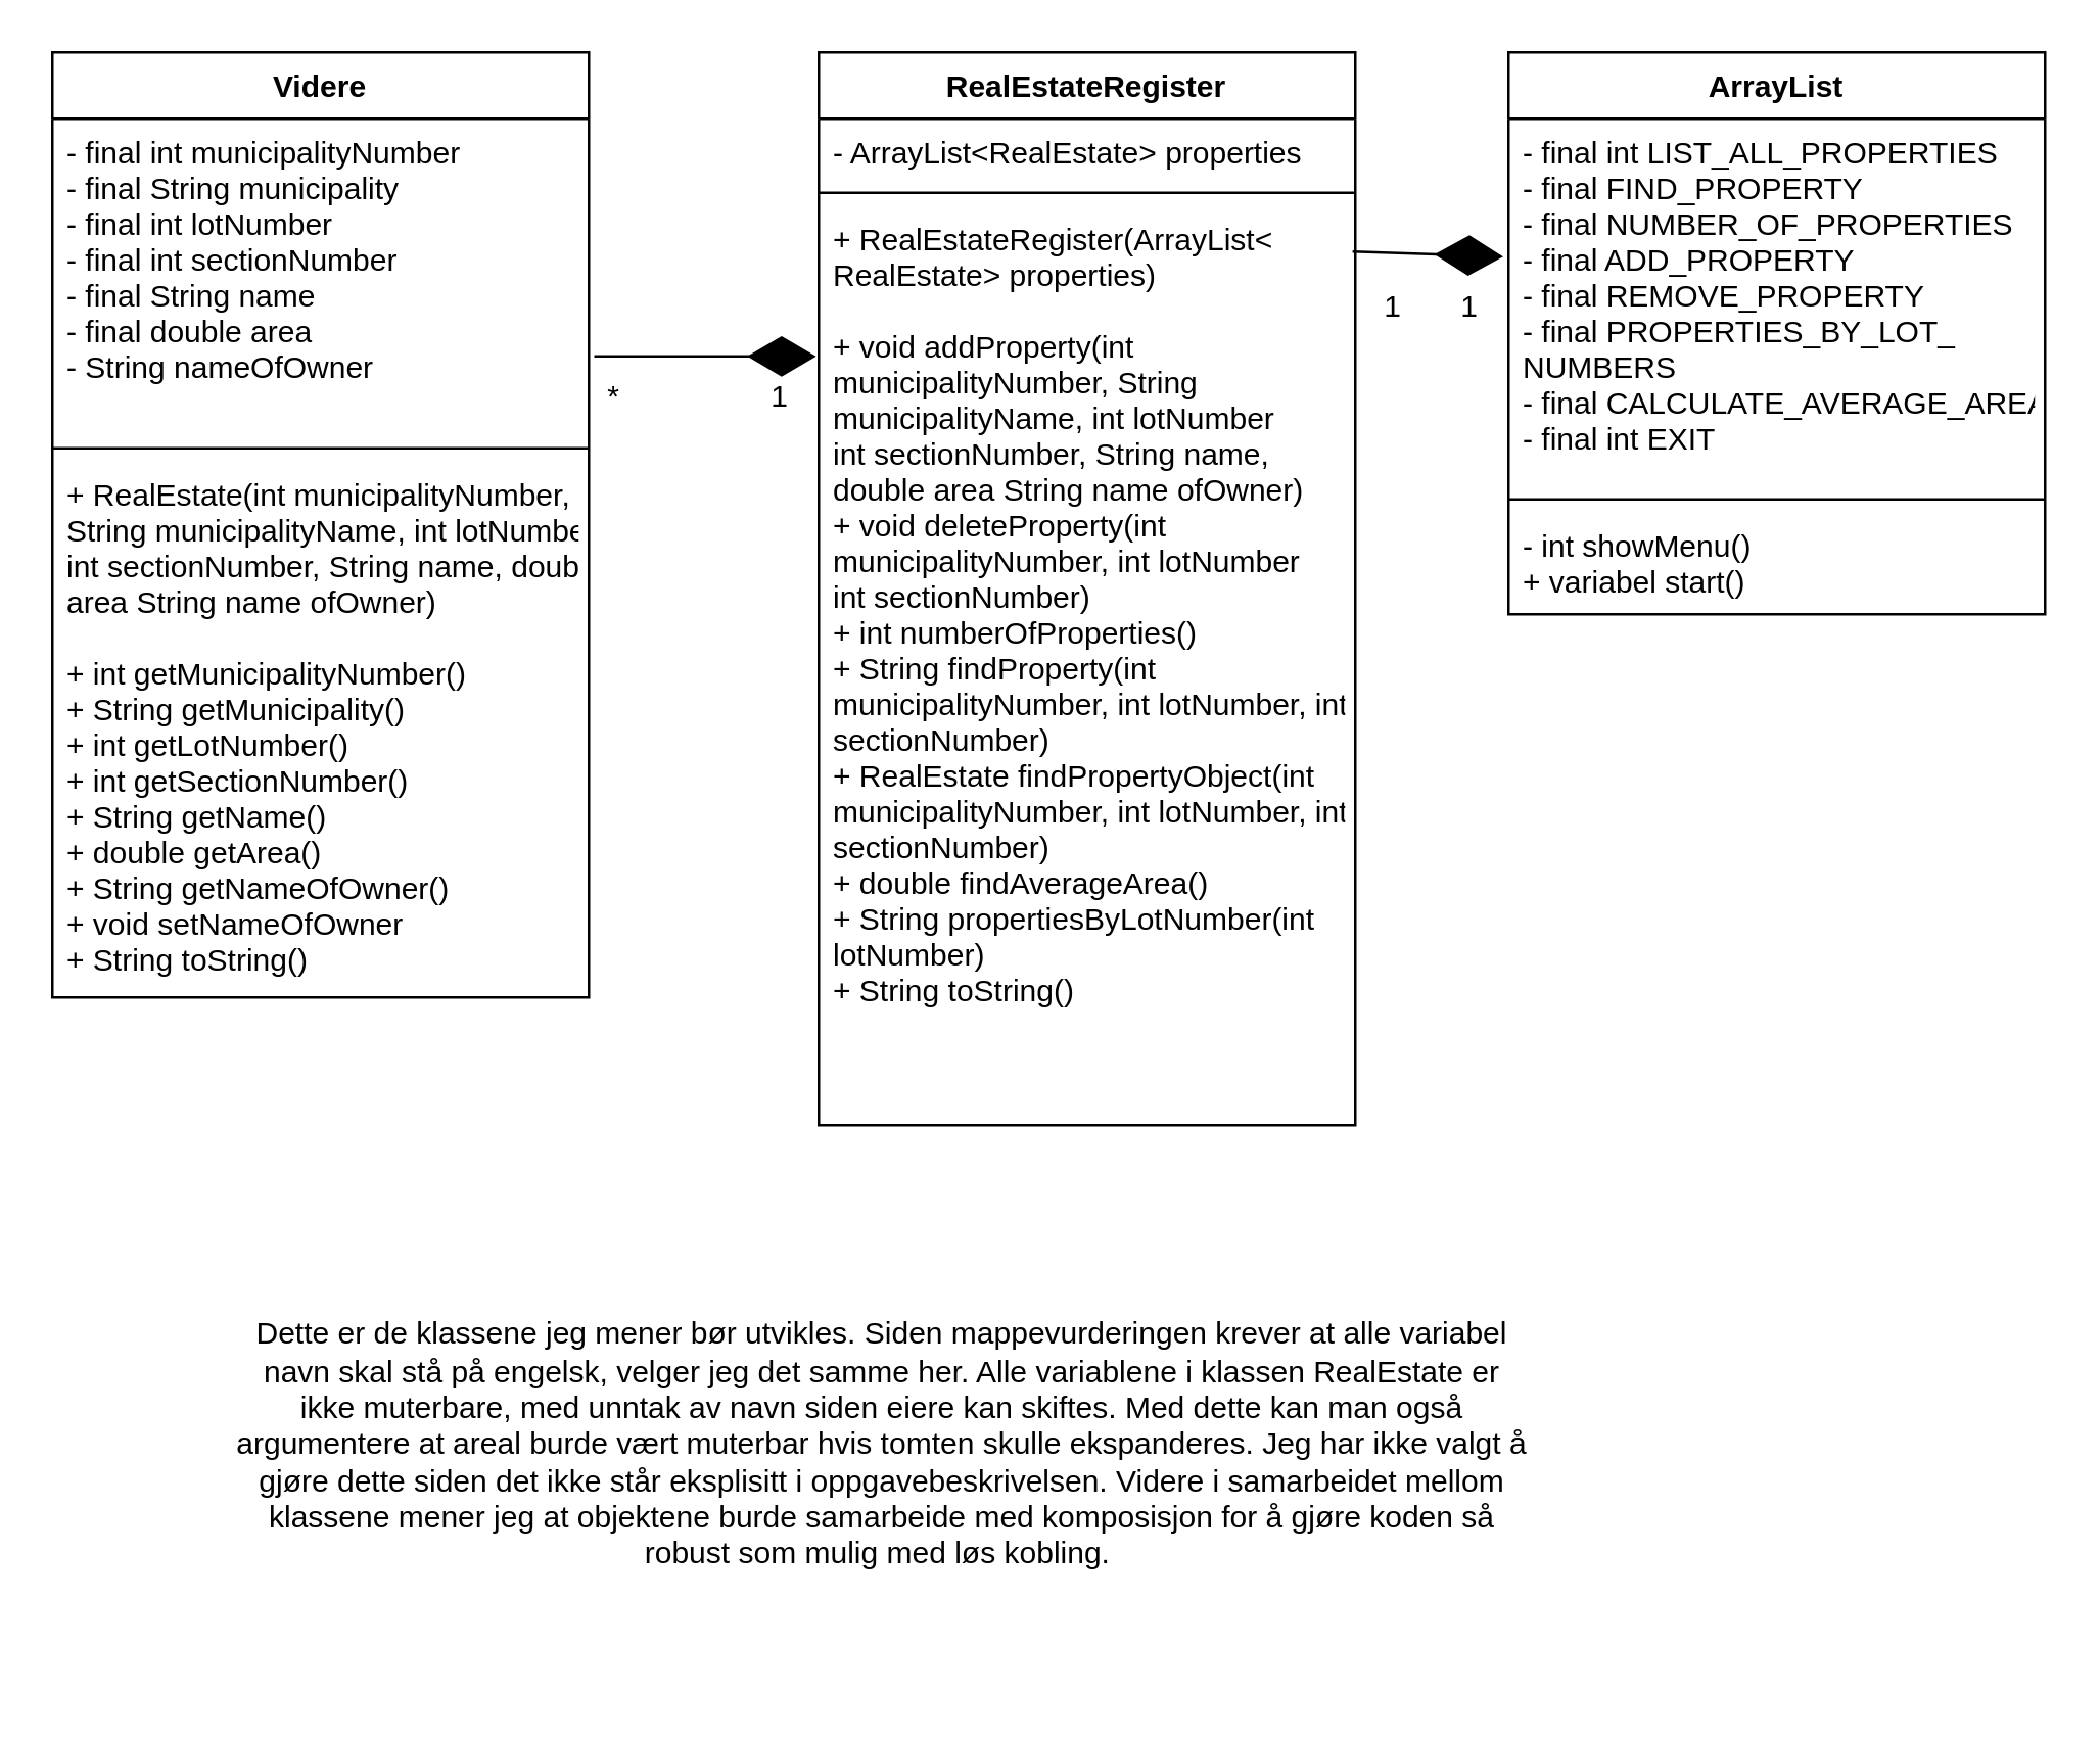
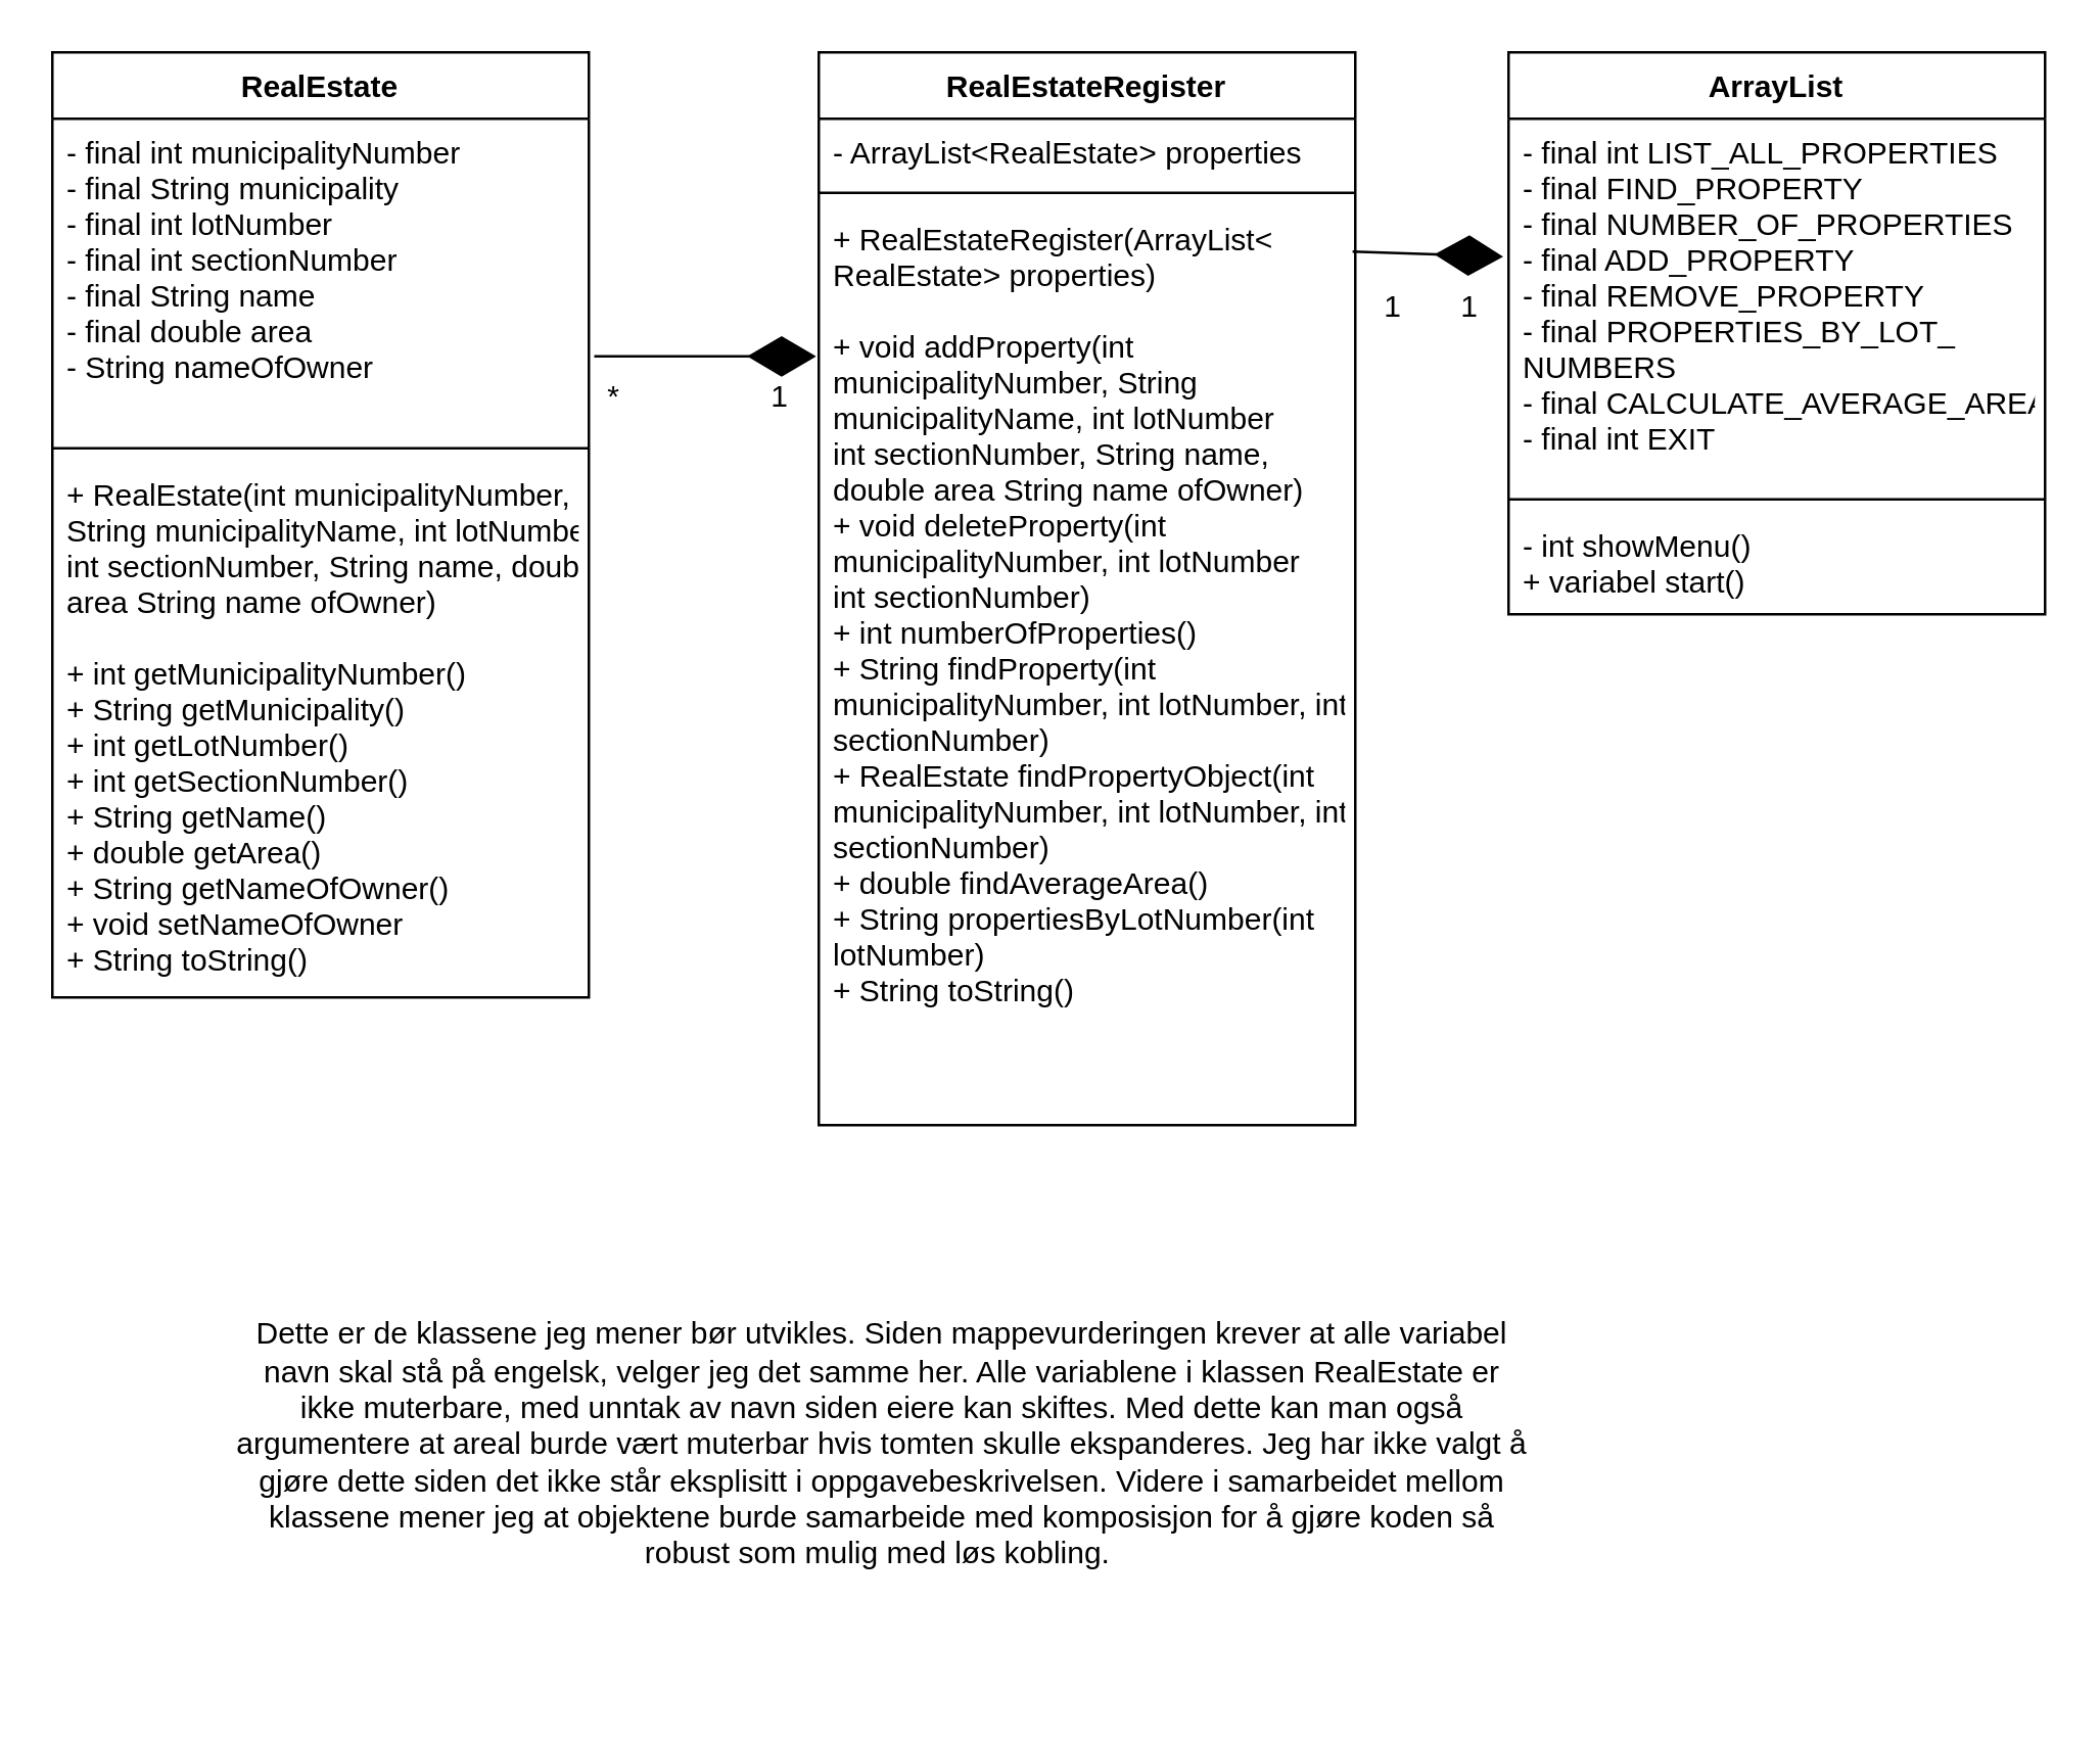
- <mxCell id="2" value="Videre" style="swimlane;fontStyle=1;align=center;verticalAlign=top;childLayout=stackLayout;horizontal=1;startSize=26;horizontalStack=0;resizeParent=1;resizeParentMax=0;resizeLast=0;collapsible=1;marginBottom=0;" parent="1" vertex="1"><mxGeometry x="20" y="20" width="210" height="370" as="geometry" /></mxCell>
+ <mxCell id="2" value="RealEstate" style="swimlane;fontStyle=1;align=center;verticalAlign=top;childLayout=stackLayout;horizontal=1;startSize=26;horizontalStack=0;resizeParent=1;resizeParentMax=0;resizeLast=0;collapsible=1;marginBottom=0;" parent="1" vertex="1"><mxGeometry x="20" y="20" width="210" height="370" as="geometry" /></mxCell>
